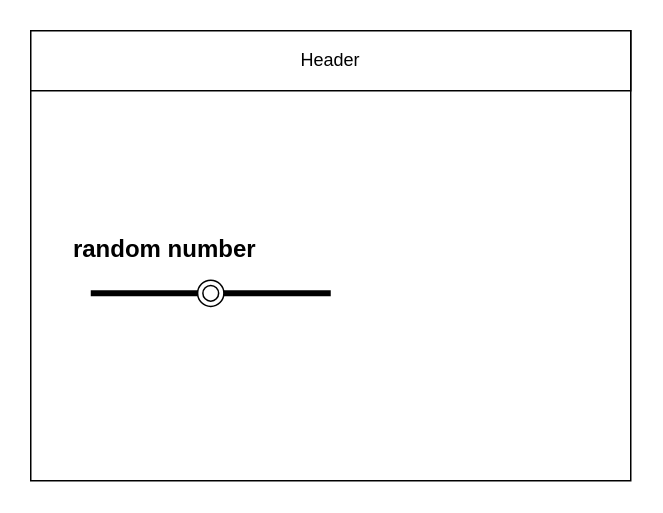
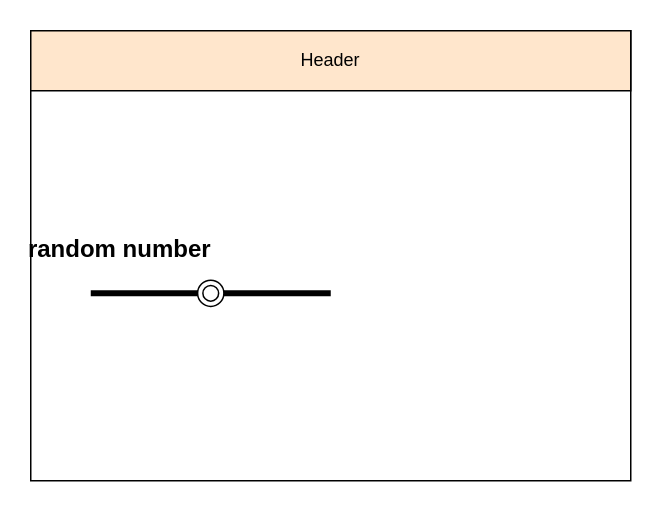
- <mxCell id="3" value="Header" style="rounded=0;whiteSpace=wrap;html=1;" vertex="1" parent="1"><mxGeometry x="20" y="20" width="400" height="40" as="geometry" /></mxCell>
+ <mxCell id="3" value="Header" style="rounded=0;whiteSpace=wrap;html=1;fillColor=#ffe6cc;" vertex="1" parent="1"><mxGeometry x="20" y="20" width="400" height="40" as="geometry" /></mxCell>
- <mxCell id="6" value="&lt;p style=&quot;line-height: 0.6&quot;&gt;&lt;font style=&quot;font-size: 16px&quot;&gt;random number&lt;/font&gt;&lt;/p&gt;" style="text;html=1;fontSize=24;fontStyle=1;verticalAlign=middle;align=center;" vertex="1" parent="1"><mxGeometry x="60" y="150" width="98.75" height="25.63" as="geometry" /></mxCell>
+ <mxCell id="6" value="&lt;p style=&quot;line-height: 0.6&quot;&gt;&lt;font style=&quot;font-size: 16px&quot;&gt;random number&lt;/font&gt;&lt;/p&gt;" style="text;html=1;fontSize=24;fontStyle=1;verticalAlign=middle;align=center;" vertex="1" parent="1"><mxGeometry x="30" y="150" width="98.75" height="25.63" as="geometry" /></mxCell>
